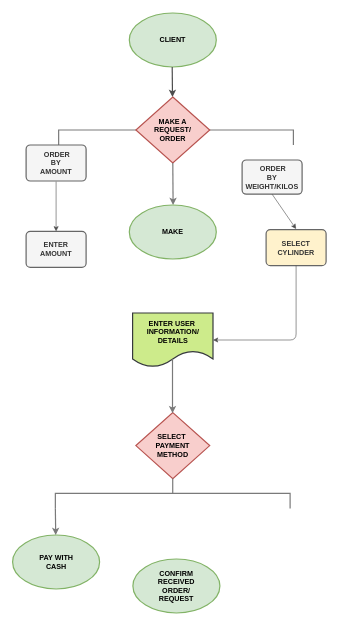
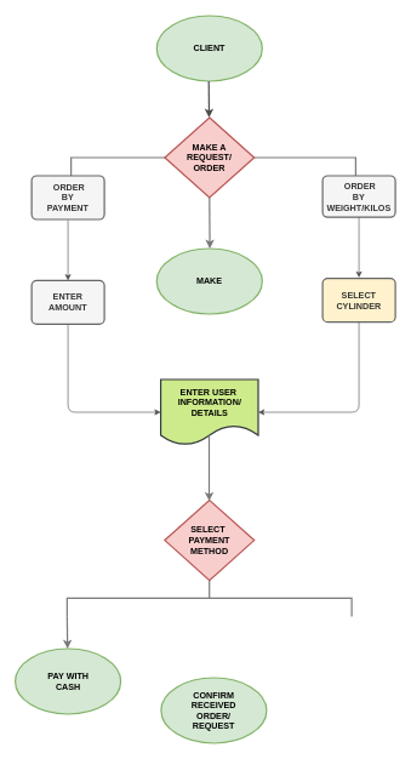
- <mxCell id="4" value="&lt;b&gt;&amp;nbsp;ORDER&lt;br&gt;BY&lt;br&gt;AMOUNT&lt;/b&gt;" style="rounded=1;whiteSpace=wrap;html=1;absoluteArcSize=1;arcSize=14;strokeWidth=2;strokeColor=#666666;fillColor=#f5f5f5;fontColor=#333333;" vertex="1" parent="1"><mxGeometry x="43" y="241" width="100" height="60" as="geometry" /></mxCell>
+ <mxCell id="4" value="&lt;b&gt;&amp;nbsp;ORDER&lt;br&gt;BY&lt;br&gt;PAYMENT&lt;/b&gt;" style="rounded=1;whiteSpace=wrap;html=1;absoluteArcSize=1;arcSize=14;strokeWidth=2;strokeColor=#666666;fillColor=#f5f5f5;fontColor=#333333;" vertex="1" parent="1"><mxGeometry x="43" y="241" width="100" height="60" as="geometry" /></mxCell>
- <mxCell id="5" value="&lt;b&gt;&lt;span&gt;&amp;nbsp;ORDER&lt;/span&gt;&lt;br&gt;&lt;span&gt;BY&lt;/span&gt;&lt;br&gt;WEIGHT/KILOS&lt;/b&gt;" style="rounded=1;whiteSpace=wrap;html=1;absoluteArcSize=1;arcSize=14;strokeWidth=2;strokeColor=#666666;fillColor=#f5f5f5;fontColor=#333333;" vertex="1" parent="1"><mxGeometry x="403" y="266" width="100" height="57" as="geometry" /></mxCell>
+ <mxCell id="5" value="&lt;b&gt;&lt;span&gt;&amp;nbsp;ORDER&lt;/span&gt;&lt;br&gt;&lt;span&gt;BY&lt;/span&gt;&lt;br&gt;WEIGHT/KILOS&lt;/b&gt;" style="rounded=1;whiteSpace=wrap;html=1;absoluteArcSize=1;arcSize=14;strokeWidth=2;strokeColor=#666666;fillColor=#f5f5f5;fontColor=#333333;" vertex="1" parent="1"><mxGeometry x="443" y="241" width="100" height="57" as="geometry" /></mxCell>
+ <mxCell id="16" value="" style="endArrow=classic;html=1;strokeColor=#4D4D4D;edgeStyle=orthogonalEdgeStyle;exitX=0.5;exitY=1;exitDx=0;exitDy=0;entryX=0;entryY=0.5;entryDx=0;entryDy=0;" edge="1" parent="1" source="12" target="14"><mxGeometry width="50" height="50" relative="1" as="geometry"><mxPoint x="101.5" y="481" as="sourcePoint" /><mxPoint x="-37" y="605" as="targetPoint" /><Array as="points"><mxPoint x="93" y="566" /></Array></mxGeometry></mxCell>
